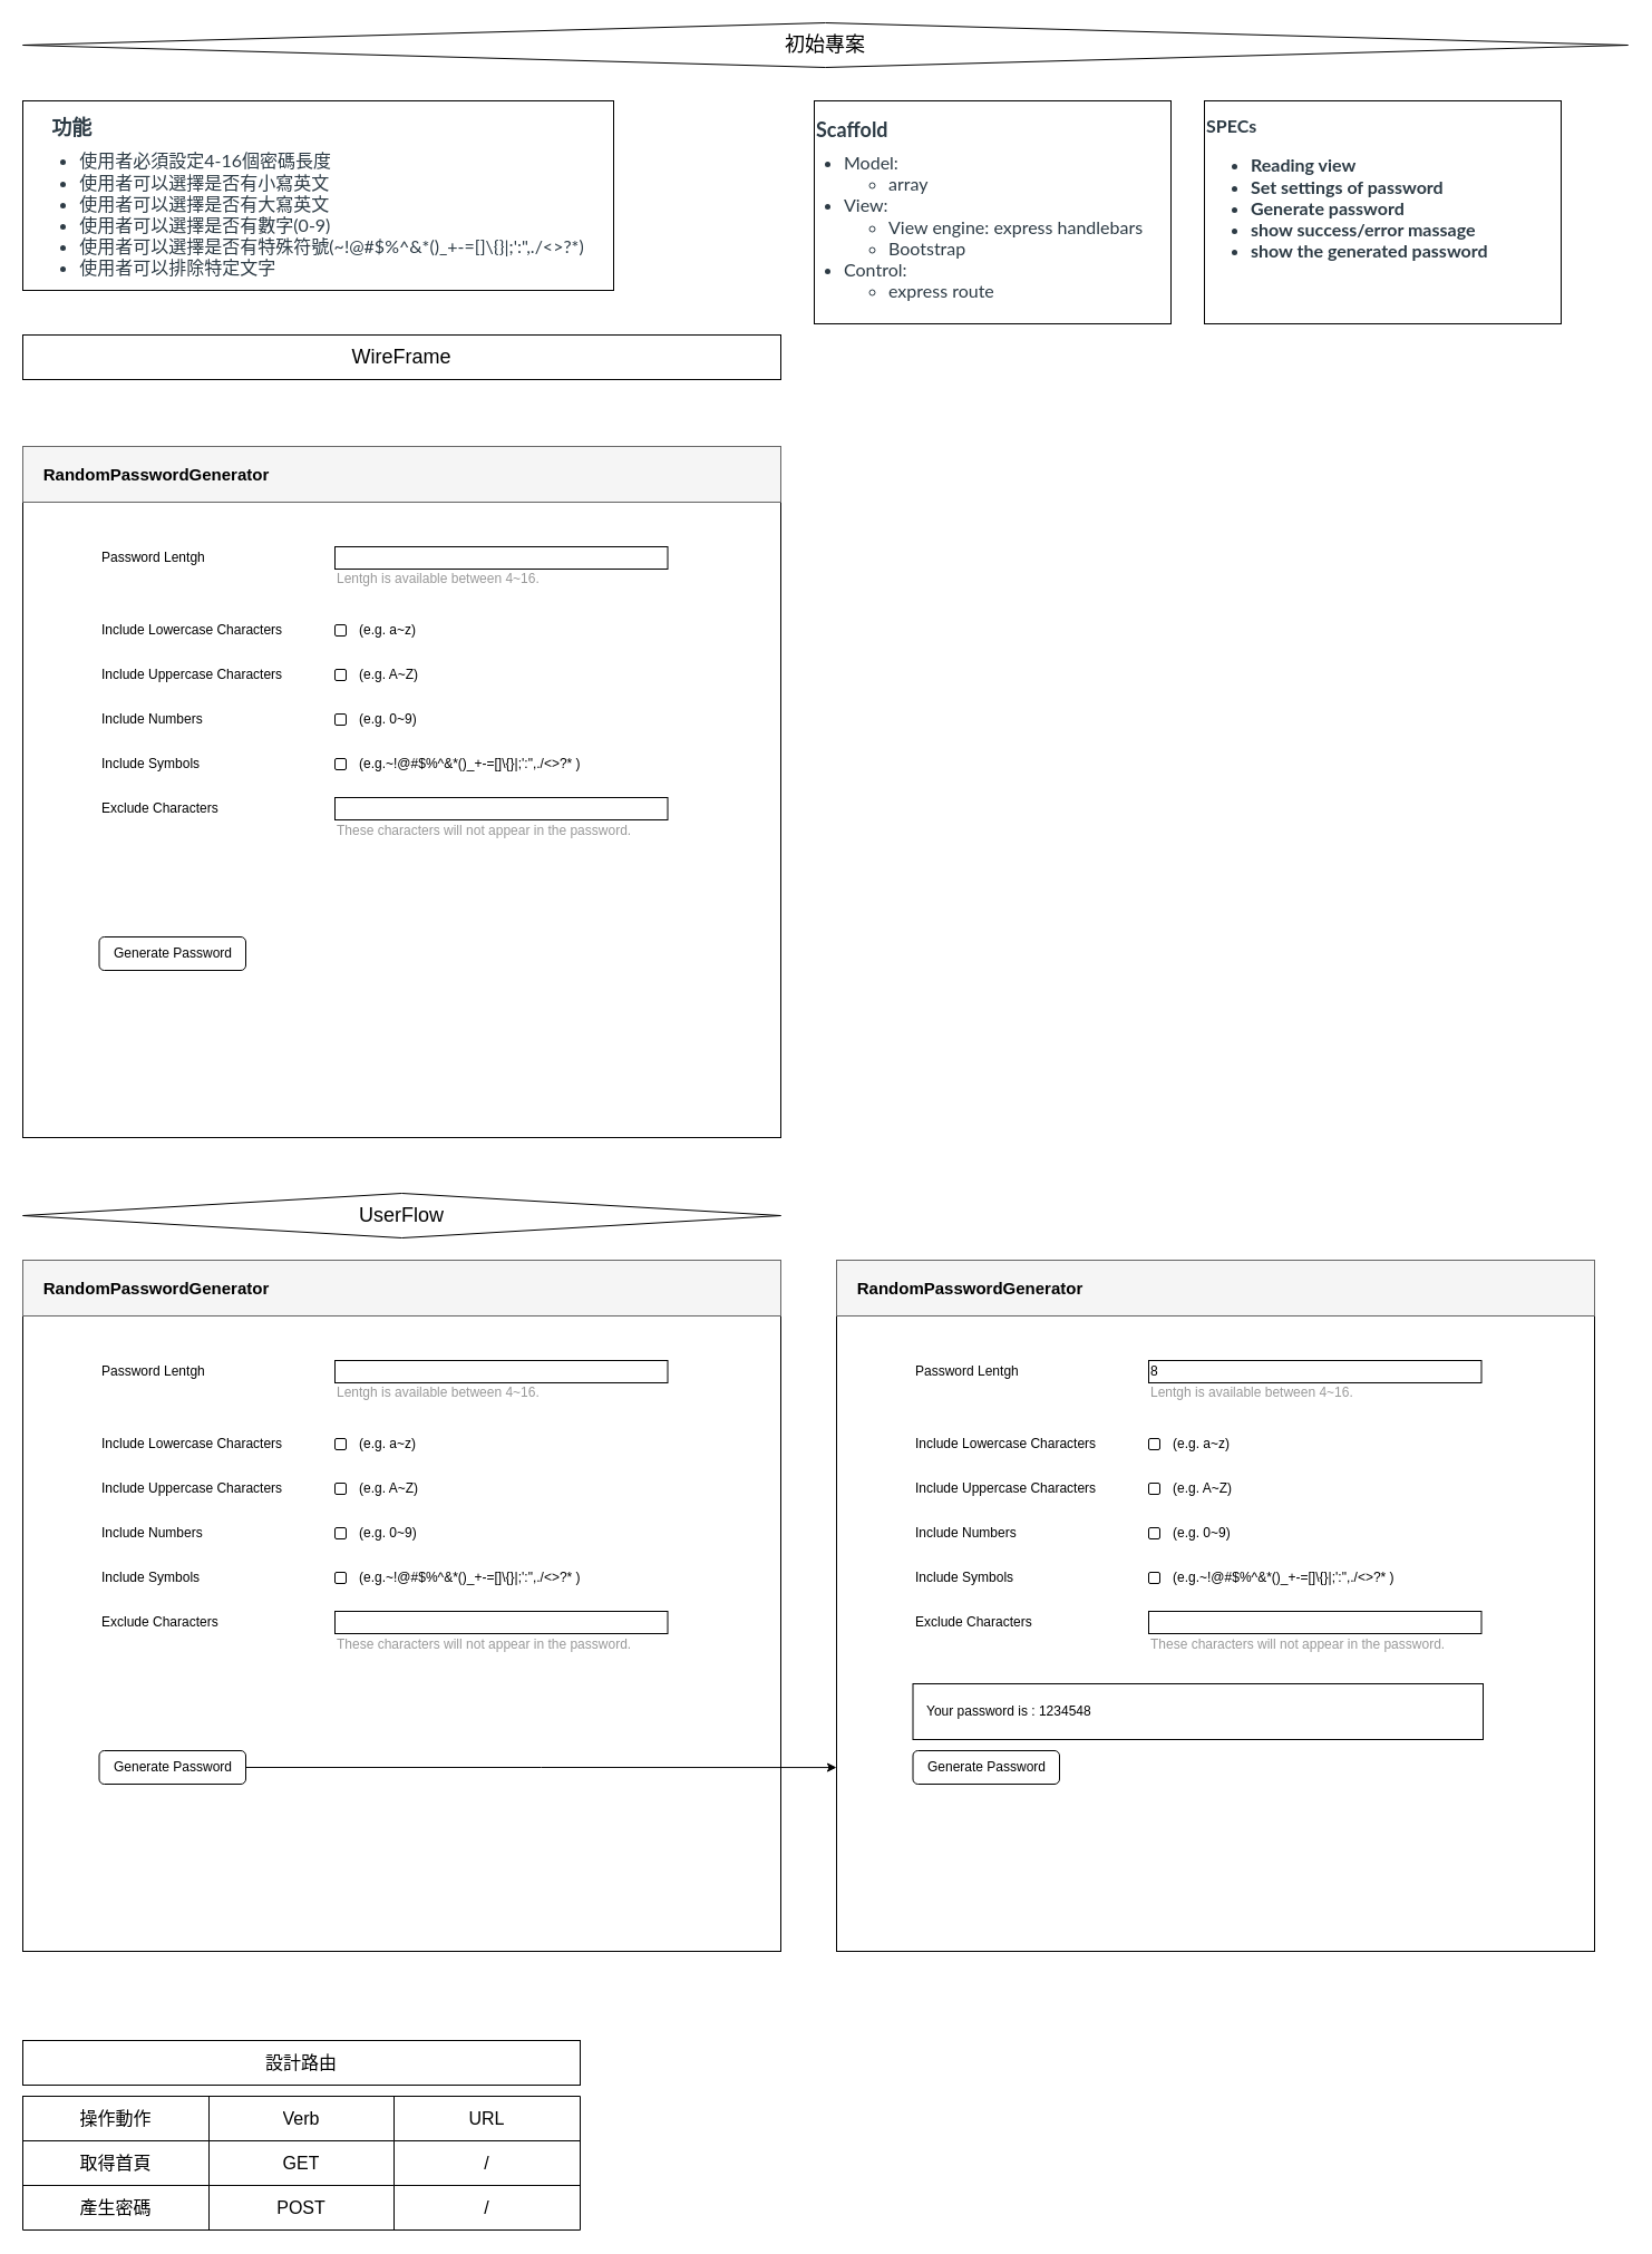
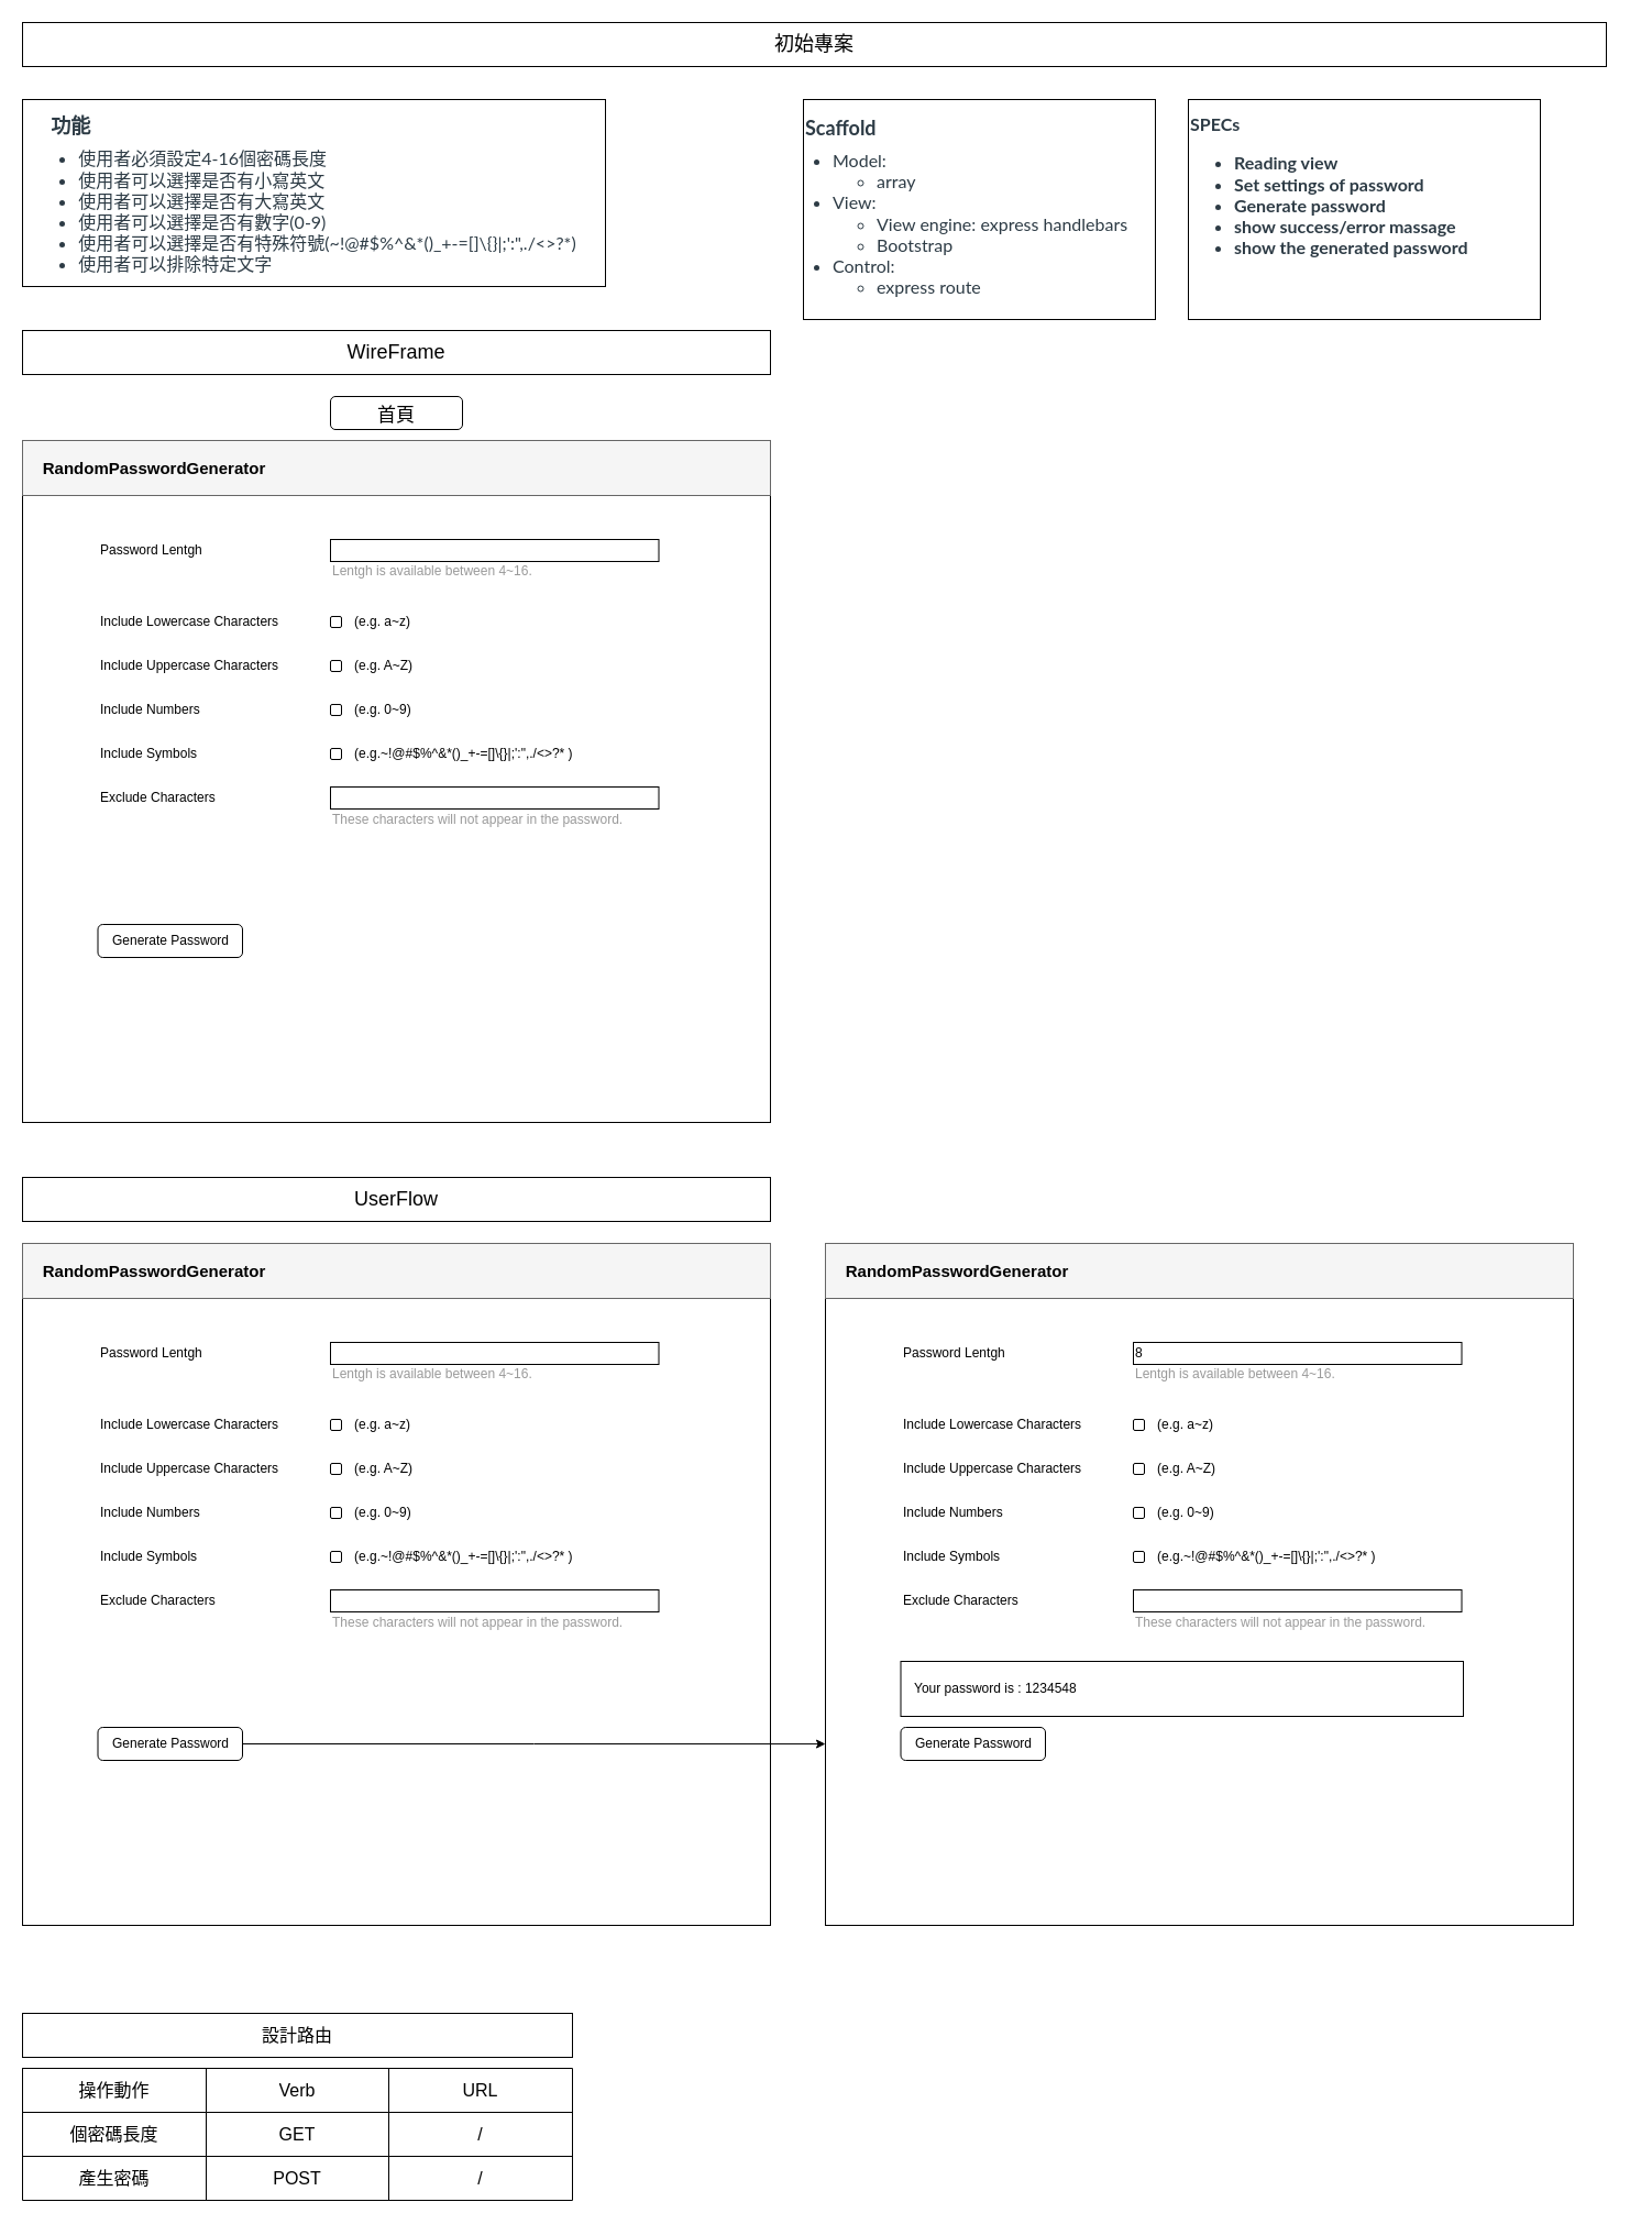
- <mxCell id="28" value="初始專案" style="rhombus;whiteSpace=wrap;html=1;fontSize=18;" parent="1" vertex="1"><mxGeometry x="20" y="20" width="1440" height="40" as="geometry" /></mxCell>
+ <mxCell id="28" value="初始專案" style="rounded=0;whiteSpace=wrap;html=1;fontSize=18;" parent="1" vertex="1"><mxGeometry x="20" y="20" width="1440" height="40" as="geometry" /></mxCell>
+ <mxCell id="4" value="首頁" style="rounded=1;whiteSpace=wrap;html=1;fontSize=17;verticalAlign=bottom;" parent="1" vertex="1"><mxGeometry x="300" y="360" width="120" height="30" as="geometry" /></mxCell>
- <mxCell id="29" value="UserFlow" style="rhombus;whiteSpace=wrap;html=1;fontSize=18;" vertex="1" parent="1"><mxGeometry x="20" y="1070" width="680" height="40" as="geometry" /></mxCell>
+ <mxCell id="29" value="UserFlow" style="rounded=0;whiteSpace=wrap;html=1;fontSize=18;" vertex="1" parent="1"><mxGeometry x="20" y="1070" width="680" height="40" as="geometry" /></mxCell>
- <mxCell id="36" value="取得首頁" style="shape=partialRectangle;html=1;whiteSpace=wrap;connectable=0;strokeColor=inherit;overflow=hidden;fillColor=none;top=0;left=0;bottom=0;right=0;pointerEvents=1;fontSize=16;" vertex="1" parent="35"><mxGeometry width="167" height="40" as="geometry"><mxRectangle width="167" height="40" as="alternateBounds" /></mxGeometry></mxCell>
+ <mxCell id="36" value="個密碼長度" style="shape=partialRectangle;html=1;whiteSpace=wrap;connectable=0;strokeColor=inherit;overflow=hidden;fillColor=none;top=0;left=0;bottom=0;right=0;pointerEvents=1;fontSize=16;" vertex="1" parent="35"><mxGeometry width="167" height="40" as="geometry"><mxRectangle width="167" height="40" as="alternateBounds" /></mxGeometry></mxCell>
